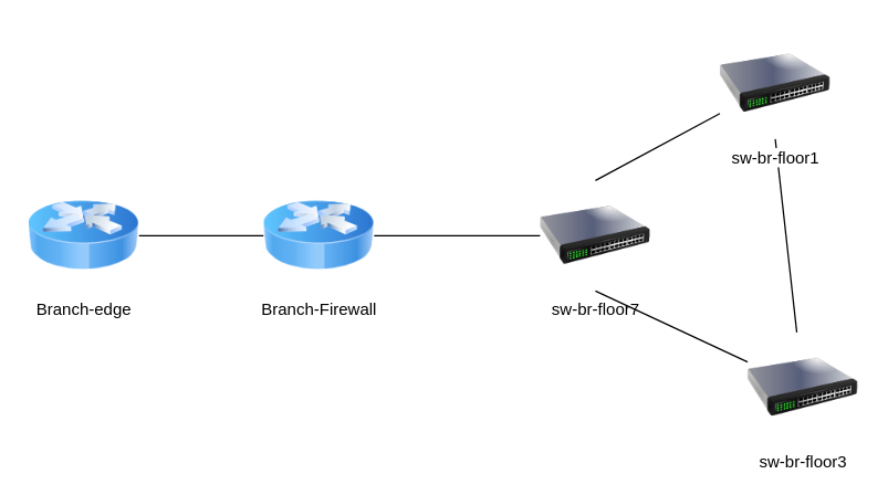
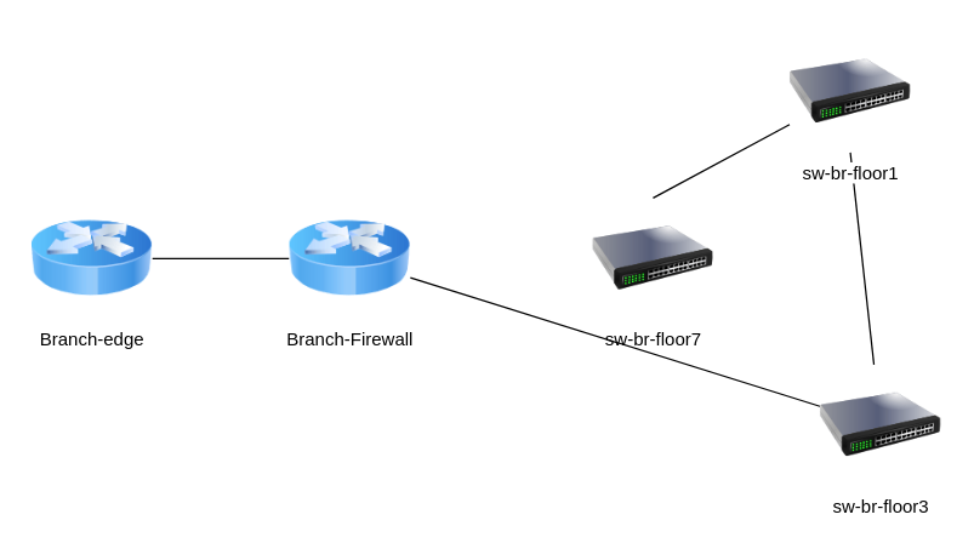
- <mxCell id="4" style="edgeStyle=orthogonalEdgeStyle;rounded=0;orthogonalLoop=1;jettySize=auto;html=1;entryX=0;entryY=0.5;entryDx=0;entryDy=0;endArrow=none;endFill=0;" edge="1" parent="1" source="5" target="6"><mxGeometry relative="1" as="geometry" /></mxCell>
- <mxCell id="7" style="rounded=0;orthogonalLoop=1;jettySize=auto;html=1;entryX=0.5;entryY=1;entryDx=0;entryDy=0;endArrow=none;endFill=0;" edge="1" parent="1" source="9" target="6"><mxGeometry relative="1" as="geometry" /></mxCell>
+ <mxCell id="7" style="rounded=0;orthogonalLoop=1;jettySize=auto;html=1;endArrow=none;endFill=0;" edge="1" parent="1" source="9" target="5"><mxGeometry relative="1" as="geometry" /></mxCell>
